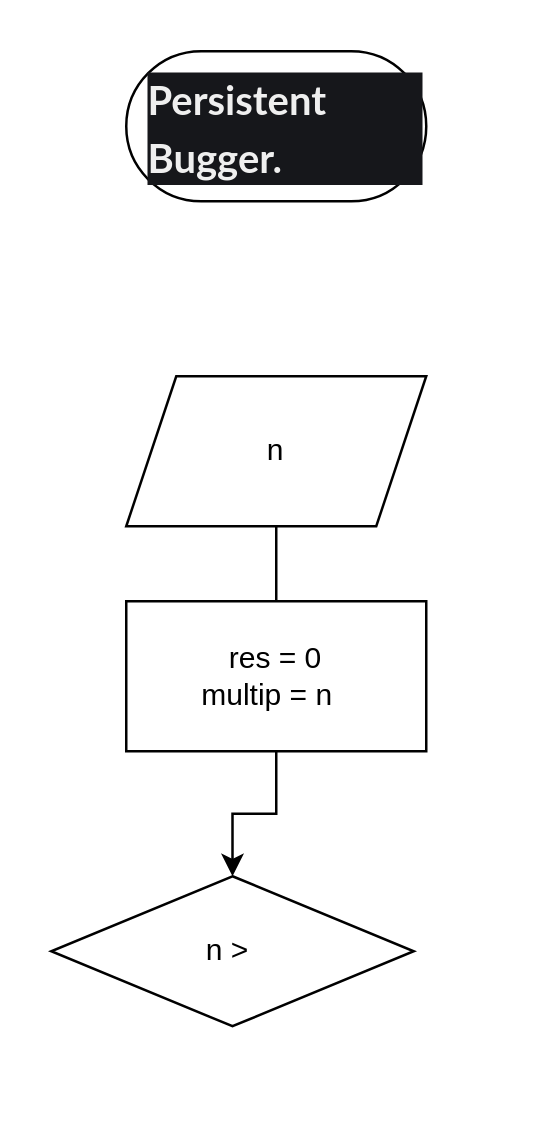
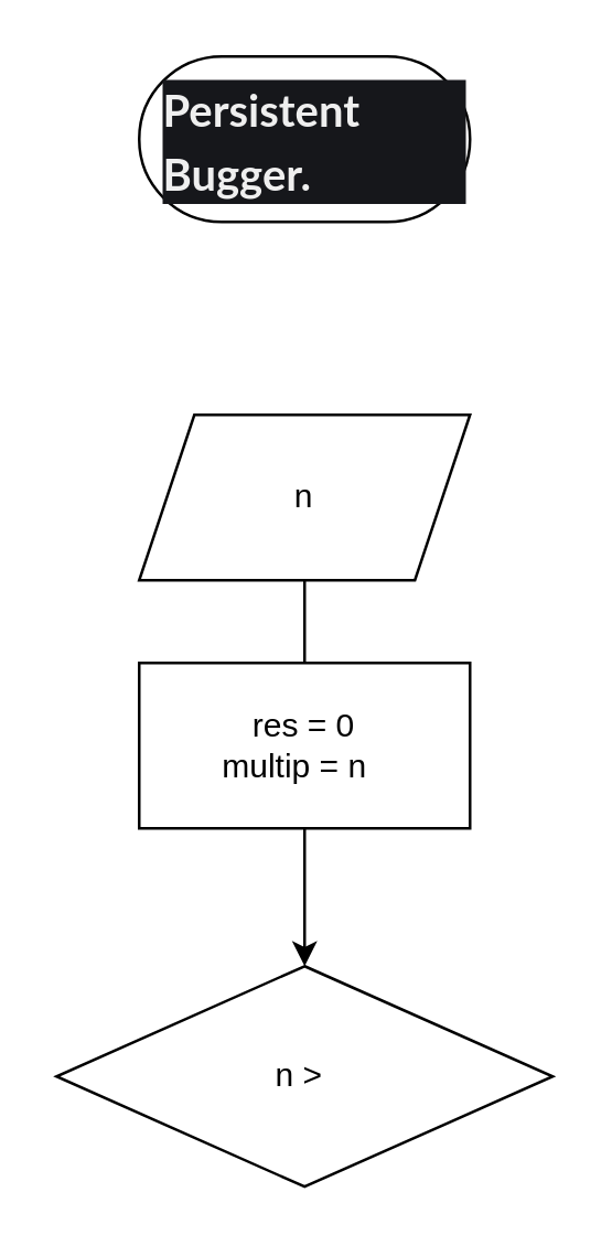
- <mxCell id="7" value="n &amp;gt;&amp;nbsp;" style="rhombus;whiteSpace=wrap;html=1;" vertex="1" parent="1"><mxGeometry x="20" y="350" width="145" height="60" as="geometry" /></mxCell>
+ <mxCell id="7" value="n &amp;gt;&amp;nbsp;" style="rhombus;whiteSpace=wrap;html=1;" vertex="1" parent="1"><mxGeometry x="20" y="350" width="180" height="80" as="geometry" /></mxCell>
